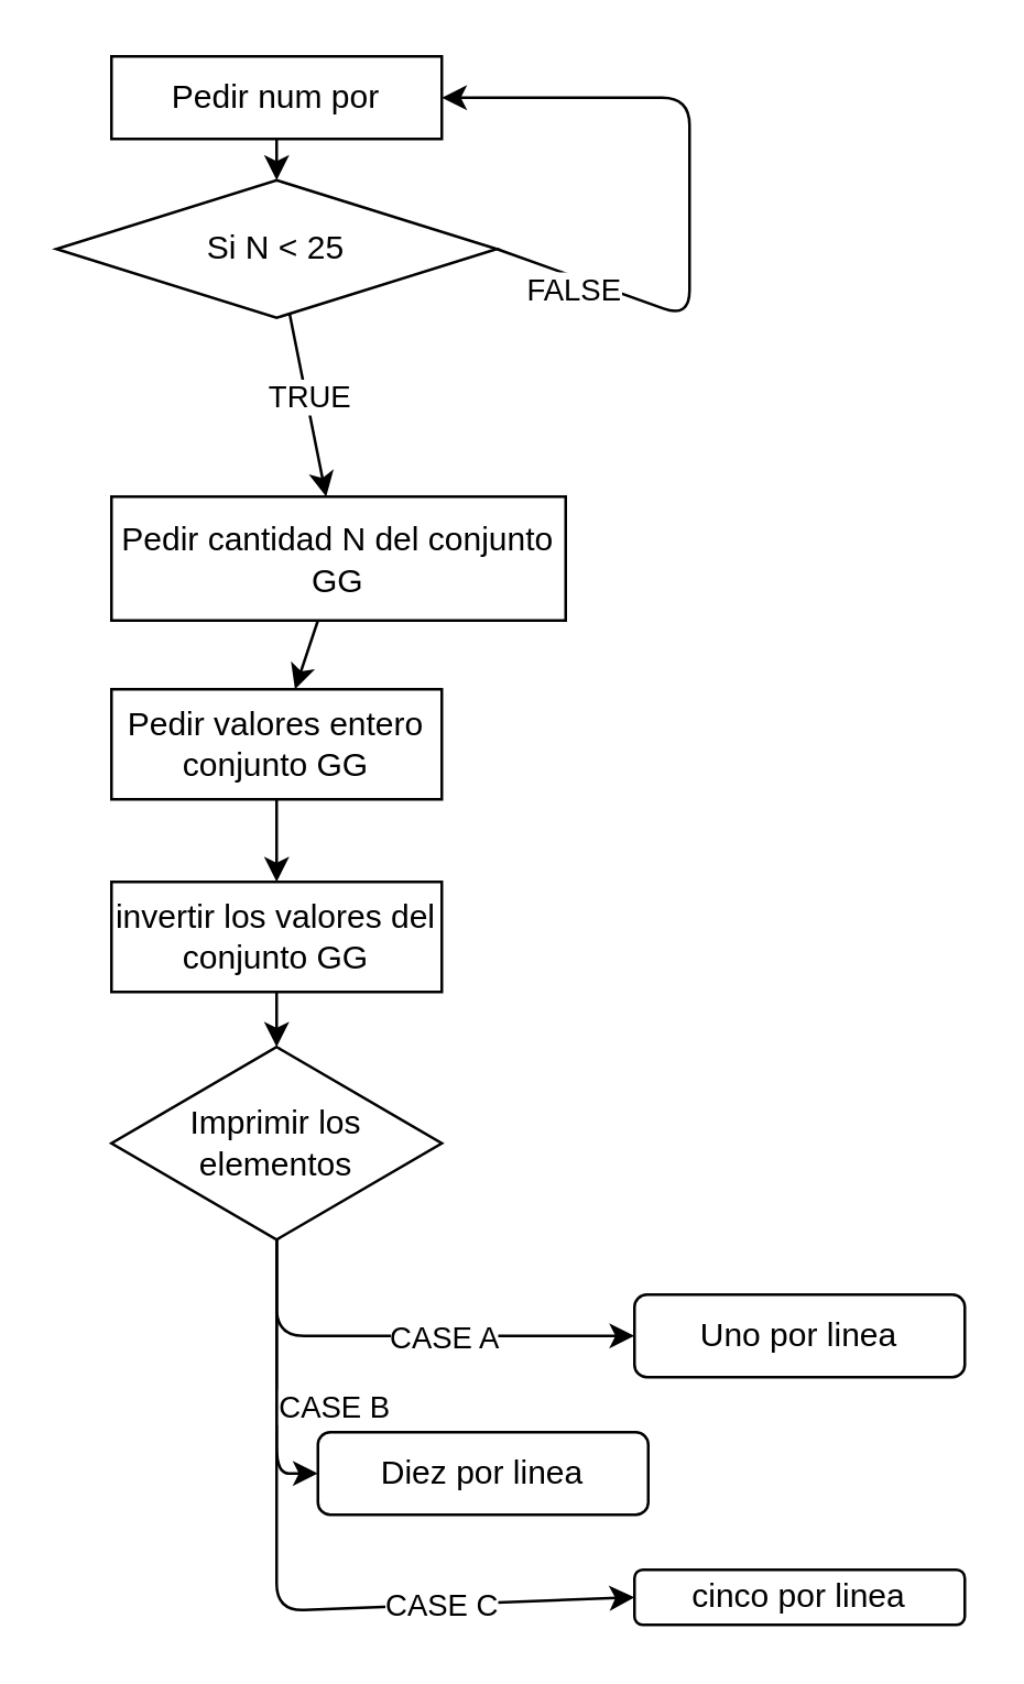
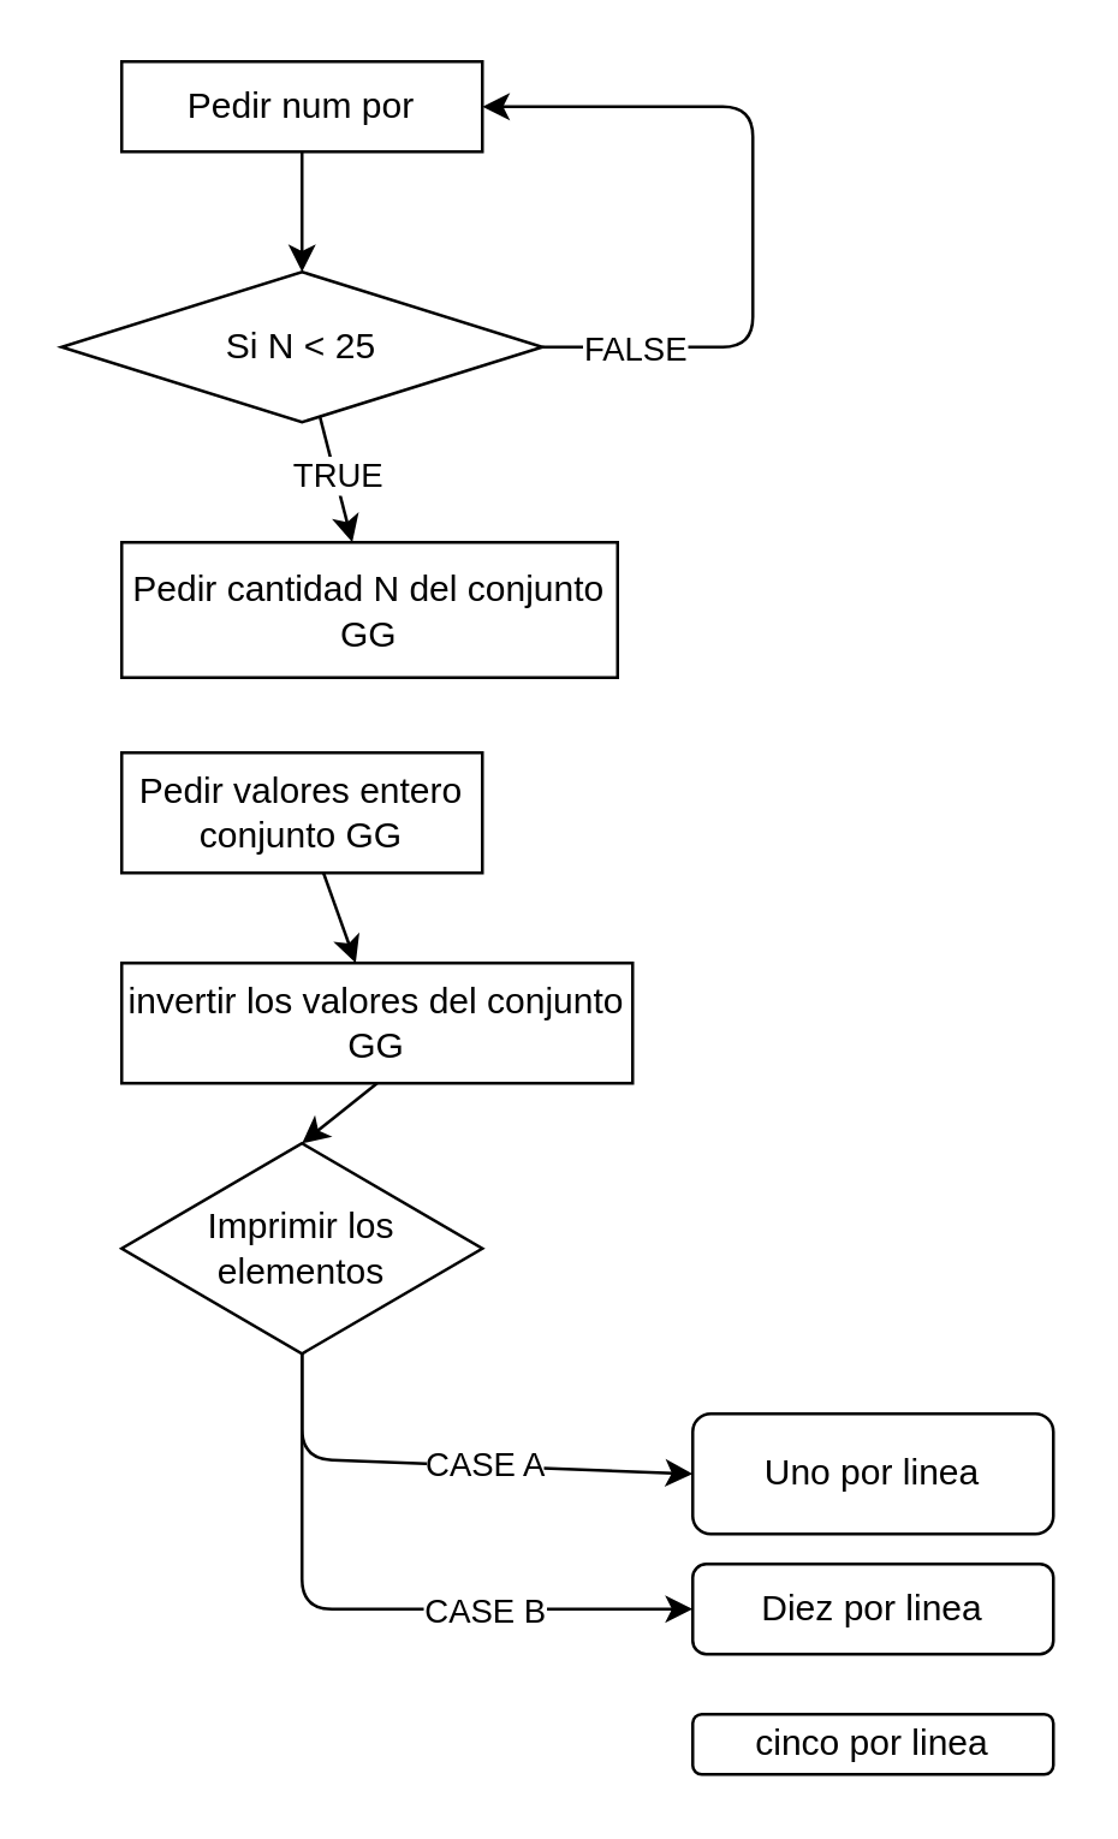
- <mxCell id="8" value="Si N &amp;lt; 25" style="rhombus;whiteSpace=wrap;html=1;" vertex="1" parent="1"><mxGeometry x="20" y="65" width="160" height="50" as="geometry" /></mxCell>
+ <mxCell id="8" value="Si N &amp;lt; 25" style="rhombus;whiteSpace=wrap;html=1;" vertex="1" parent="1"><mxGeometry x="20" y="90" width="160" height="50" as="geometry" /></mxCell>
- <mxCell id="9" value="" style="edgeStyle=none;html=1;" edge="1" parent="1" source="10" target="12"><mxGeometry relative="1" as="geometry" /></mxCell>
- <mxCell id="14" value="invertir los valores del conjunto GG" style="whiteSpace=wrap;html=1;" vertex="1" parent="1"><mxGeometry x="40" y="320" width="120" height="40" as="geometry" /></mxCell>
+ <mxCell id="14" value="invertir los valores del conjunto GG" style="whiteSpace=wrap;html=1;" vertex="1" parent="1"><mxGeometry x="40" y="320" width="170" height="40" as="geometry" /></mxCell>
- <mxCell id="22" value="Uno por linea" style="rounded=1;whiteSpace=wrap;html=1;" vertex="1" parent="1"><mxGeometry x="230" y="470" width="120" height="30" as="geometry" /></mxCell>
+ <mxCell id="22" value="Uno por linea" style="rounded=1;whiteSpace=wrap;html=1;" vertex="1" parent="1"><mxGeometry x="230" y="470" width="120" height="40" as="geometry" /></mxCell>
- <mxCell id="23" value="Diez por linea" style="rounded=1;whiteSpace=wrap;html=1;" vertex="1" parent="1"><mxGeometry x="115" y="520" width="120" height="30" as="geometry" /></mxCell>
+ <mxCell id="23" value="Diez por linea" style="rounded=1;whiteSpace=wrap;html=1;" vertex="1" parent="1"><mxGeometry x="230" y="520" width="120" height="30" as="geometry" /></mxCell>
- <mxCell id="19" style="edgeStyle=none;html=1;exitX=0.5;exitY=1;exitDx=0;exitDy=0;entryX=0;entryY=0.5;entryDx=0;entryDy=0;" edge="1" parent="1" source="21" target="24"><mxGeometry relative="1" as="geometry"><Array as="points"><mxPoint x="100" y="585" /></Array></mxGeometry></mxCell>
- <mxCell id="20" value="CASE C" style="edgeLabel;html=1;align=center;verticalAlign=middle;resizable=0;points=[];" vertex="1" connectable="0" parent="19"><mxGeometry x="0.442" relative="1" as="geometry"><mxPoint x="4" as="offset" /></mxGeometry></mxCell>
